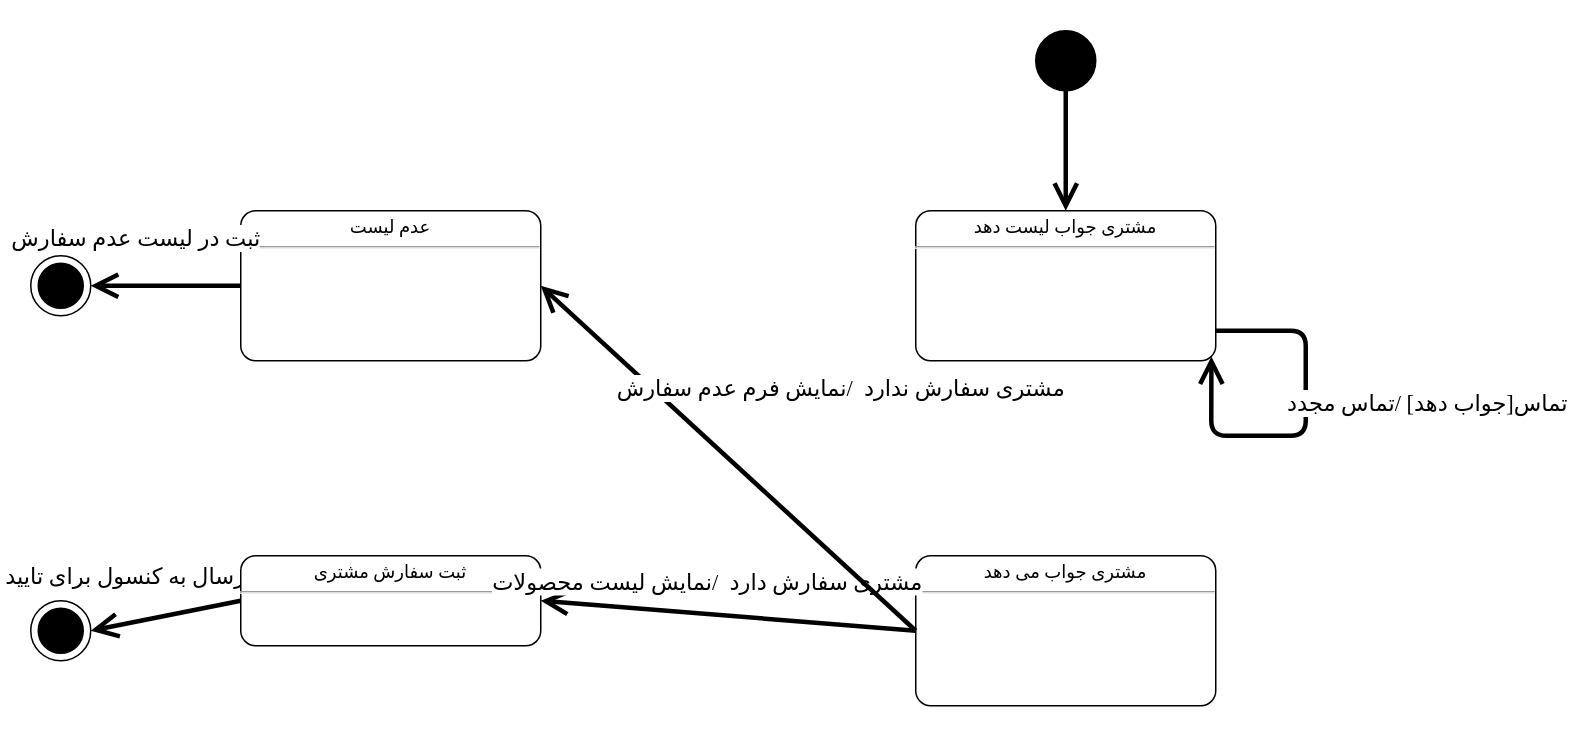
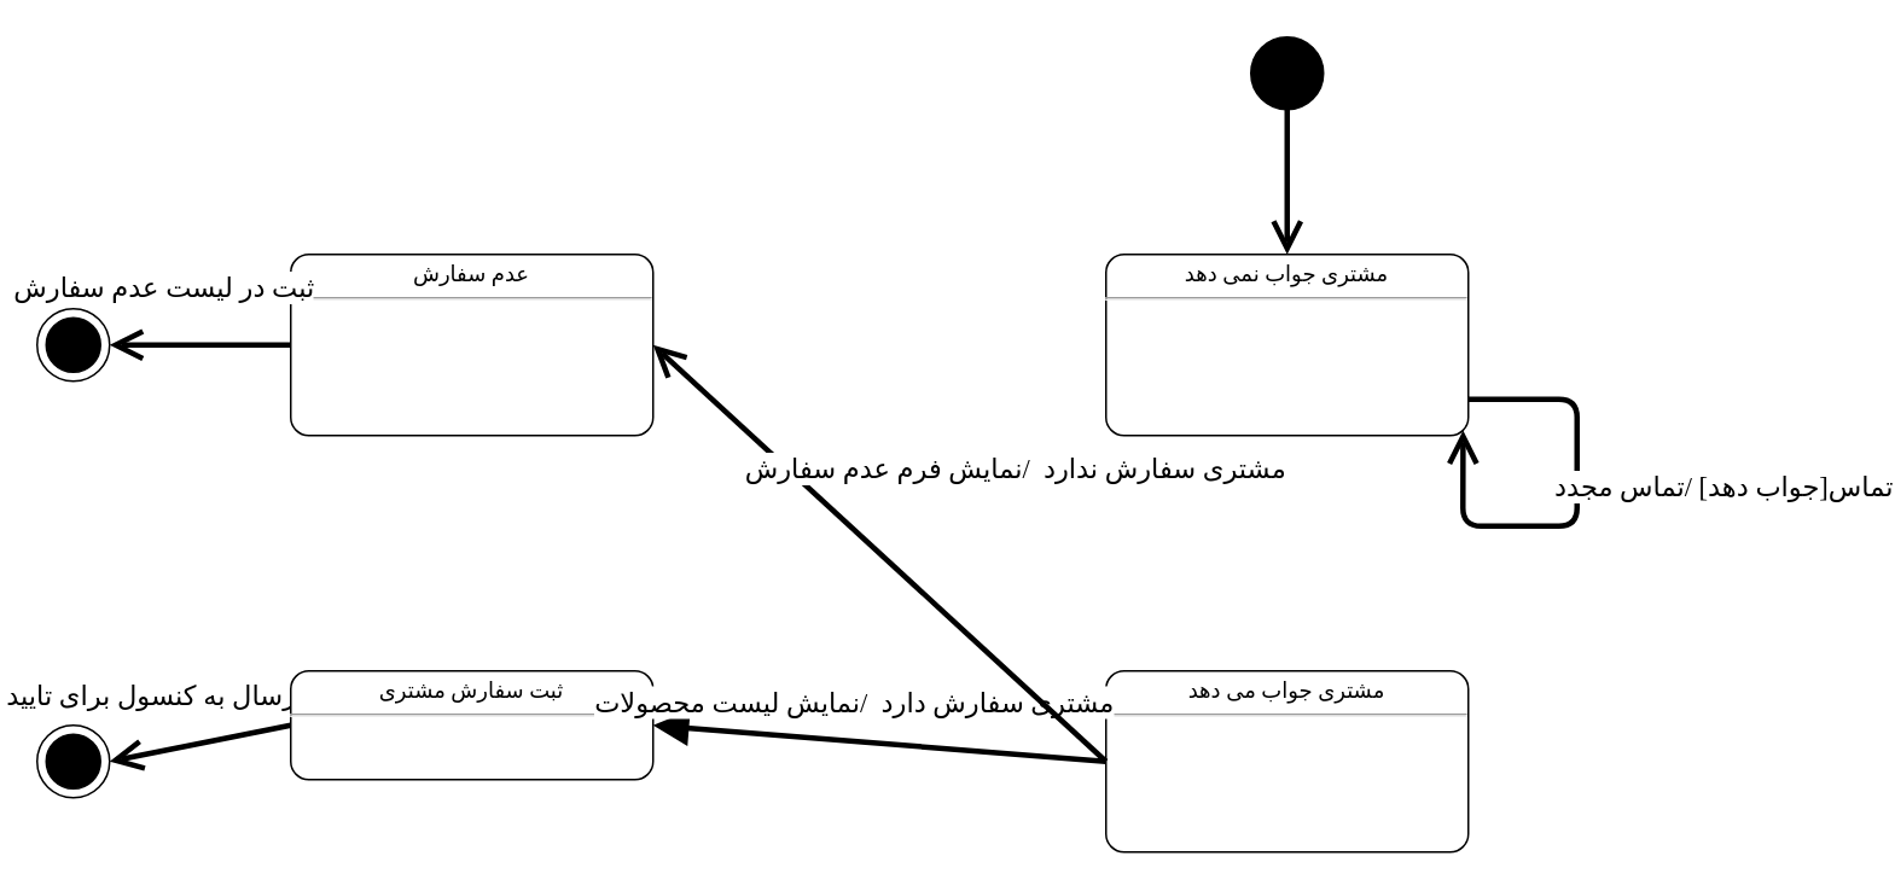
- <mxCell id="11" value="&lt;p style=&quot;margin: 0px ; margin-top: 4px ; text-align: center&quot;&gt;&lt;font face=&quot;b titr&quot;&gt;عدم لیست&lt;br&gt;&lt;/font&gt;&lt;/p&gt;&lt;hr&gt;&lt;p style=&quot;margin: 0px ; margin-left: 8px ; text-align: left&quot;&gt;&lt;font face=&quot;b titr&quot;&gt;&lt;br&gt;&lt;/font&gt;&lt;/p&gt;" style="shape=mxgraph.sysml.simpleState;html=1;overflow=fill;whiteSpace=wrap;align=center;" vertex="1" parent="1"><mxGeometry x="160" y="140" width="200" height="100" as="geometry" /></mxCell>
+ <mxCell id="11" value="&lt;p style=&quot;margin: 0px ; margin-top: 4px ; text-align: center&quot;&gt;&lt;font face=&quot;b titr&quot;&gt;عدم سفارش&lt;br&gt;&lt;/font&gt;&lt;/p&gt;&lt;hr&gt;&lt;p style=&quot;margin: 0px ; margin-left: 8px ; text-align: left&quot;&gt;&lt;font face=&quot;b titr&quot;&gt;&lt;br&gt;&lt;/font&gt;&lt;/p&gt;" style="shape=mxgraph.sysml.simpleState;html=1;overflow=fill;whiteSpace=wrap;align=center;" vertex="1" parent="1"><mxGeometry x="160" y="140" width="200" height="100" as="geometry" /></mxCell>
- <mxCell id="4" value="&lt;p style=&quot;margin: 0px ; margin-top: 4px ; text-align: center&quot;&gt;&lt;font face=&quot;b titr&quot;&gt;مشتری جواب لیست دهد&lt;br&gt;&lt;/font&gt;&lt;/p&gt;&lt;hr&gt;&lt;p&gt;&lt;/p&gt;" style="shape=mxgraph.sysml.simpleState;html=1;overflow=fill;whiteSpace=wrap;align=center;" vertex="1" parent="1"><mxGeometry x="610" y="140" width="200" height="100" as="geometry" /></mxCell>
+ <mxCell id="4" value="&lt;p style=&quot;margin: 0px ; margin-top: 4px ; text-align: center&quot;&gt;&lt;font face=&quot;b titr&quot;&gt;مشتری جواب نمی دهد&lt;br&gt;&lt;/font&gt;&lt;/p&gt;&lt;hr&gt;&lt;p&gt;&lt;/p&gt;" style="shape=mxgraph.sysml.simpleState;html=1;overflow=fill;whiteSpace=wrap;align=center;" vertex="1" parent="1"><mxGeometry x="610" y="140" width="200" height="100" as="geometry" /></mxCell>
- <mxCell id="9" value="&lt;font style=&quot;font-size: 15px&quot; face=&quot;b nazanin&quot;&gt;مشتری سفارش دارد&amp;nbsp; /نمایش لیست محصولات&lt;/font&gt;" style="edgeStyle=none;html=1;endArrow=open;endSize=12;strokeWidth=3;verticalAlign=bottom;exitX=0;exitY=0.5;exitDx=0;exitDy=0;exitPerimeter=0;entryX=1;entryY=0.5;entryDx=0;entryDy=0;entryPerimeter=0;" edge="1" parent="1" source="7" target="8"><mxGeometry x="0.12" y="-10" width="160" relative="1" as="geometry"><mxPoint x="410" y="420" as="sourcePoint" /><mxPoint x="570" y="420" as="targetPoint" /><mxPoint as="offset" /></mxGeometry></mxCell>
+ <mxCell id="9" value="&lt;font style=&quot;font-size: 15px&quot; face=&quot;b nazanin&quot;&gt;مشتری سفارش دارد&amp;nbsp; /نمایش لیست محصولات&lt;/font&gt;" style="edgeStyle=none;html=1;endArrow=block;endSize=12;strokeWidth=3;verticalAlign=bottom;exitX=0;exitY=0.5;exitDx=0;exitDy=0;exitPerimeter=0;entryX=1;entryY=0.5;entryDx=0;entryDy=0;entryPerimeter=0;" edge="1" parent="1" source="7" target="8"><mxGeometry x="0.12" y="-10" width="160" relative="1" as="geometry"><mxPoint x="410" y="420" as="sourcePoint" /><mxPoint x="570" y="420" as="targetPoint" /><mxPoint as="offset" /></mxGeometry></mxCell>
